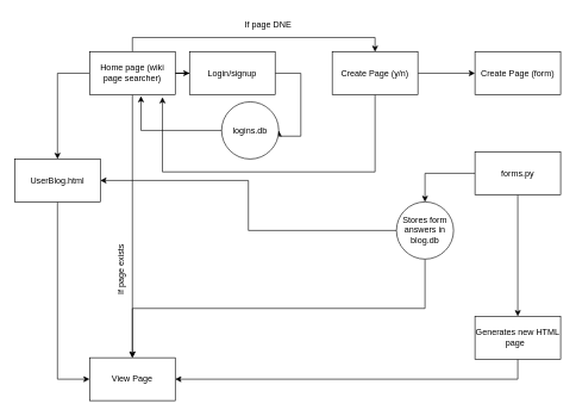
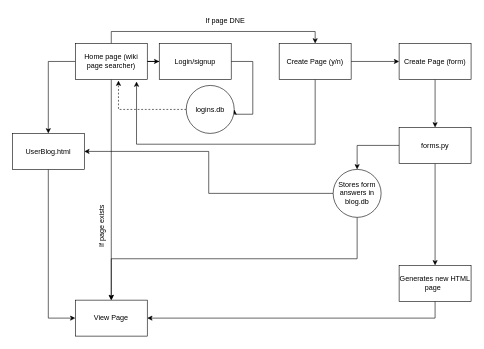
- <mxCell id="26" style="edgeStyle=orthogonalEdgeStyle;rounded=0;orthogonalLoop=1;jettySize=auto;html=1;entryX=0.6;entryY=1.033;entryDx=0;entryDy=0;entryPerimeter=0;" edge="1" parent="1" source="25" target="6"><mxGeometry relative="1" as="geometry" /></mxCell>
+ <mxCell id="26" style="edgeStyle=orthogonalEdgeStyle;rounded=0;orthogonalLoop=1;jettySize=auto;html=1;entryX=0.6;entryY=1.033;entryDx=0;entryDy=0;entryPerimeter=0;dashed=1;" edge="1" parent="1" source="25" target="6"><mxGeometry relative="1" as="geometry" /></mxCell>
+ <mxCell id="13" value="" style="edgeStyle=orthogonalEdgeStyle;rounded=0;orthogonalLoop=1;jettySize=auto;html=1;" parent="1" source="14" target="20" edge="1"><mxGeometry relative="1" as="geometry" /></mxCell>
